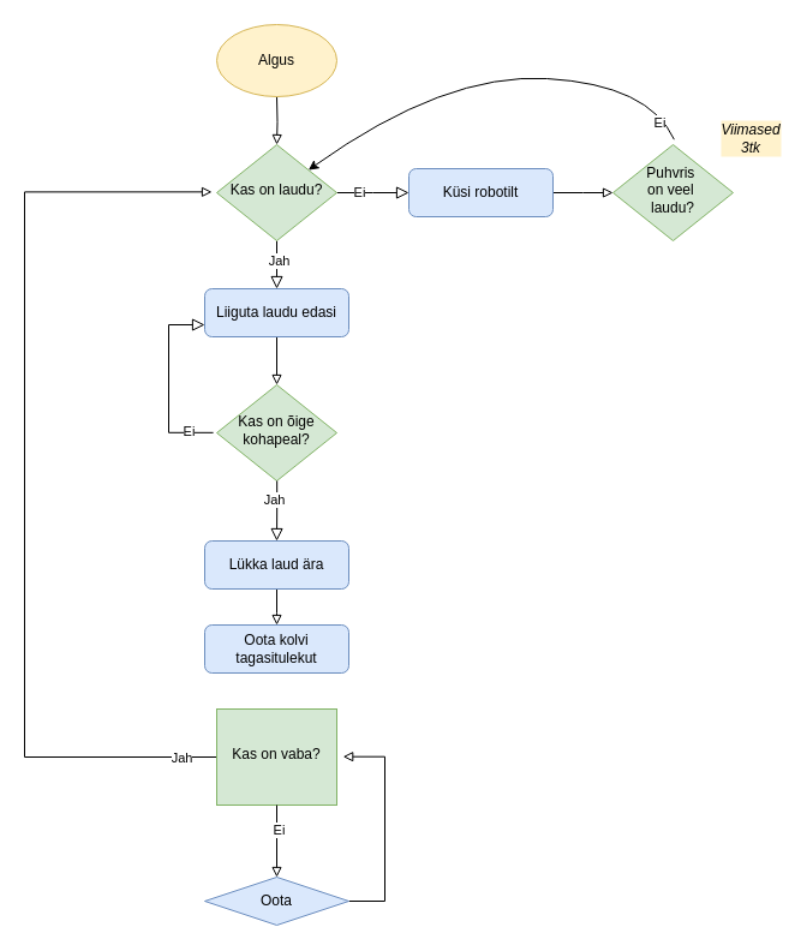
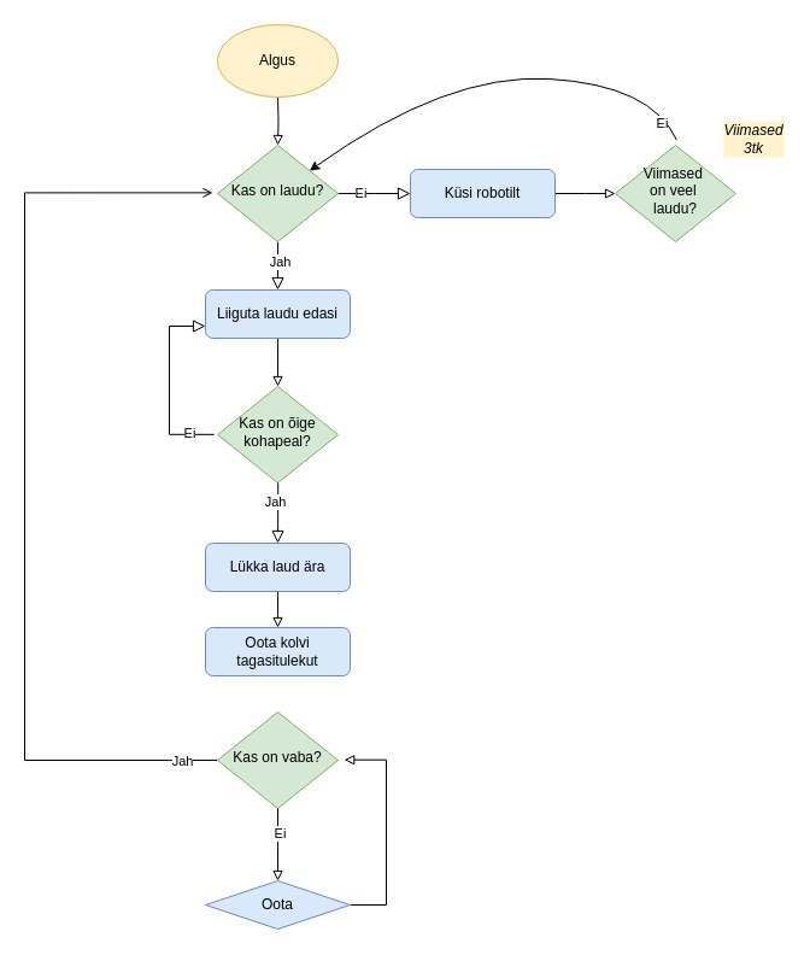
- <mxCell id="11" value="&lt;div&gt;Puhvris&amp;nbsp;&lt;/div&gt;&lt;div&gt;on veel&amp;nbsp;&lt;/div&gt;&lt;div&gt;laudu?&lt;/div&gt;" style="rhombus;whiteSpace=wrap;html=1;shadow=0;fontFamily=Helvetica;fontSize=12;align=center;strokeWidth=1;spacing=6;spacingTop=-4;fillColor=#d5e8d4;strokeColor=#82b366;" parent="1" vertex="1"><mxGeometry x="510" y="120" width="100" height="80" as="geometry" /></mxCell>
+ <mxCell id="11" value="&lt;div&gt;Viimased&amp;nbsp;&lt;/div&gt;&lt;div&gt;on veel&amp;nbsp;&lt;/div&gt;&lt;div&gt;laudu?&lt;/div&gt;" style="rhombus;whiteSpace=wrap;html=1;shadow=0;fontFamily=Helvetica;fontSize=12;align=center;strokeWidth=1;spacing=6;spacingTop=-4;fillColor=#d5e8d4;strokeColor=#82b366;" parent="1" vertex="1"><mxGeometry x="510" y="120" width="100" height="80" as="geometry" /></mxCell>
- <mxCell id="15" style="edgeStyle=orthogonalEdgeStyle;rounded=0;orthogonalLoop=1;jettySize=auto;html=1;entryX=-0.04;entryY=0.492;entryDx=0;entryDy=0;entryPerimeter=0;endArrow=block;endFill=0;" parent="1" source="23" target="6" edge="1"><mxGeometry relative="1" as="geometry"><mxPoint x="90" y="160" as="targetPoint" /><Array as="points"><mxPoint x="20" y="630" /><mxPoint x="20" y="159" /></Array></mxGeometry></mxCell>
+ <mxCell id="15" style="edgeStyle=orthogonalEdgeStyle;rounded=0;orthogonalLoop=1;jettySize=auto;html=1;entryX=-0.04;entryY=0.492;entryDx=0;entryDy=0;entryPerimeter=0;endArrow=open;endFill=0;" parent="1" source="23" target="6" edge="1"><mxGeometry relative="1" as="geometry"><mxPoint x="90" y="160" as="targetPoint" /><Array as="points"><mxPoint x="20" y="630" /><mxPoint x="20" y="159" /></Array></mxGeometry></mxCell>
- <mxCell id="23" value="Kas on vaba?" style="whiteSpace=wrap;html=1;shadow=0;fontFamily=Helvetica;fontSize=12;align=center;strokeWidth=1;spacing=6;spacingTop=-4;fillColor=#d5e8d4;strokeColor=#82b366;rounded=0;" vertex="1" parent="1"><mxGeometry x="180" y="590" width="100" height="80" as="geometry" /></mxCell>
+ <mxCell id="23" value="Kas on vaba?" style="rhombus;whiteSpace=wrap;html=1;shadow=0;fontFamily=Helvetica;fontSize=12;align=center;strokeWidth=1;spacing=6;spacingTop=-4;fillColor=#d5e8d4;strokeColor=#82b366;" vertex="1" parent="1"><mxGeometry x="180" y="590" width="100" height="80" as="geometry" /></mxCell>
